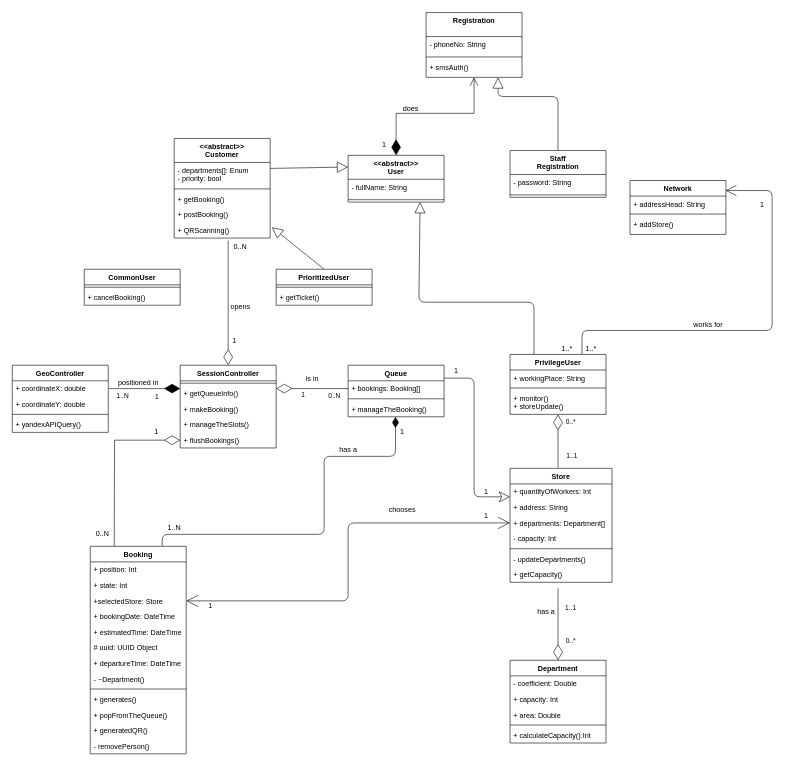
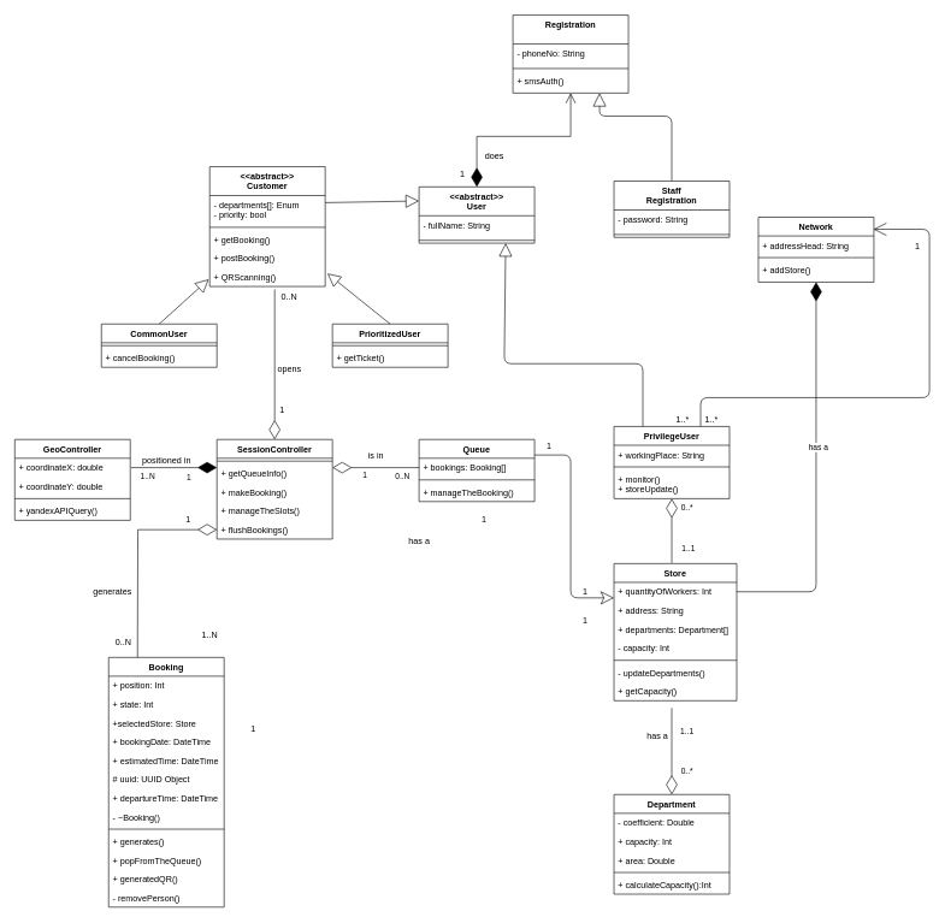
- <mxCell id="71" value="does" style="text;html=1;align=center;verticalAlign=middle;resizable=0;points=[];autosize=1;" parent="1" vertex="1"><mxGeometry x="664" y="170" width="40" height="20" as="geometry" /></mxCell>
+ <mxCell id="71" value="does" style="text;html=1;align=center;verticalAlign=middle;resizable=0;points=[];autosize=1;" parent="1" vertex="1"><mxGeometry x="664" y="205" width="40" height="20" as="geometry" /></mxCell>
+ <mxCell id="51" value="" style="endArrow=block;endSize=16;endFill=0;html=1;entryX=-0.008;entryY=0.615;entryDx=0;entryDy=0;exitX=0.5;exitY=0;exitDx=0;exitDy=0;entryPerimeter=0;" parent="1" source="25" target="78" edge="1"><mxGeometry width="160" relative="1" as="geometry"><mxPoint x="550" y="458" as="sourcePoint" /><mxPoint x="340.32" y="374.4" as="targetPoint" /><Array as="points" /></mxGeometry></mxCell>
- <mxCell id="115" value="works for" style="text;html=1;align=center;verticalAlign=middle;resizable=0;points=[];autosize=1;" parent="1" vertex="1"><mxGeometry x="1150" y="530" width="60" height="20" as="geometry" /></mxCell>
- <mxCell id="93" style="edgeStyle=orthogonalEdgeStyle;rounded=1;orthogonalLoop=1;jettySize=auto;html=1;exitX=0.75;exitY=0;exitDx=0;exitDy=0;startArrow=none;startFill=0;startSize=16;sourcePerimeterSpacing=1;endArrow=diamondThin;endFill=1;endSize=16;" parent="1" source="94" target="47" edge="1"><mxGeometry relative="1" as="geometry"><Array as="points"><mxPoint y="890" x="270" /><mxPoint x="540" y="890" /><mxPoint x="540" y="760" /><mxPoint x="659" y="760" /></Array><mxPoint x="690" y="750" as="targetPoint" /></mxGeometry></mxCell>
+ <mxCell id="65" style="edgeStyle=orthogonalEdgeStyle;rounded=1;orthogonalLoop=1;jettySize=auto;html=1;entryX=1;entryY=0.5;entryDx=0;entryDy=0;endArrow=none;endFill=0;endSize=24;startArrow=diamondThin;startFill=1;startSize=24;" parent="1" source="67" target="12" edge="1"><mxGeometry relative="1" as="geometry" /></mxCell>
+ <mxCell id="66" value="has a" style="edgeLabel;html=1;align=center;verticalAlign=middle;resizable=0;points=[];" parent="65" vertex="1" connectable="0"><mxGeometry x="-0.154" y="2" relative="1" as="geometry"><mxPoint as="offset" /></mxGeometry></mxCell>
+ <mxCell id="120" value="generates" style="text;html=1;align=center;verticalAlign=middle;resizable=0;points=[];autosize=1;" parent="1" vertex="1"><mxGeometry x="120" y="810" width="70" height="20" as="geometry" /></mxCell>
- <mxCell id="113" value="chooses" style="text;html=1;align=center;verticalAlign=middle;resizable=0;points=[];autosize=1;" parent="1" vertex="1"><mxGeometry x="640" y="840" width="60" height="20" as="geometry" /></mxCell>
- <mxCell id="121" style="edgeStyle=orthogonalEdgeStyle;rounded=1;orthogonalLoop=1;jettySize=auto;html=1;entryX=0;entryY=0.5;entryDx=0;entryDy=0;startArrow=open;startFill=0;startSize=18;endArrow=open;endFill=0;endSize=18;" parent="1" source="97" target="14" edge="1"><mxGeometry relative="1" as="geometry" /></mxCell>
- <mxCell id="102" value="- ~Department()" style="text;strokeColor=none;fillColor=none;align=left;verticalAlign=top;spacingLeft=4;spacingRight=4;overflow=hidden;rotatable=0;points=[[0,0.5],[1,0.5]];portConstraint=eastwest;" parent="94" vertex="1"><mxGeometry y="208" width="160" height="26" as="geometry" /></mxCell>
+ <mxCell id="102" value="- ~Booking()" style="text;strokeColor=none;fillColor=none;align=left;verticalAlign=top;spacingLeft=4;spacingRight=4;overflow=hidden;rotatable=0;points=[[0,0.5],[1,0.5]];portConstraint=eastwest;" parent="94" vertex="1"><mxGeometry y="208" width="160" height="26" as="geometry" /></mxCell>
